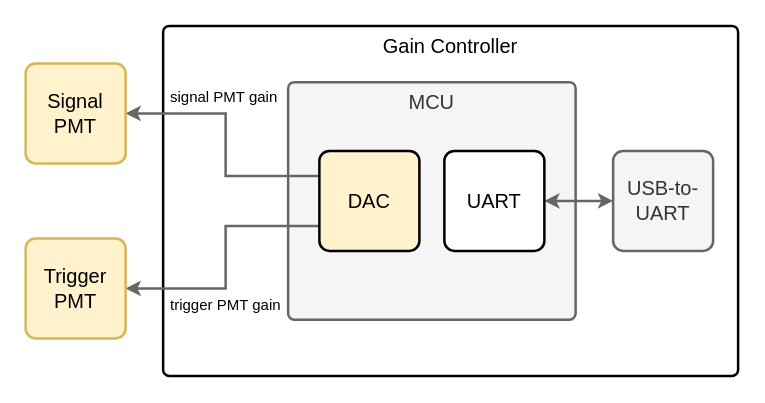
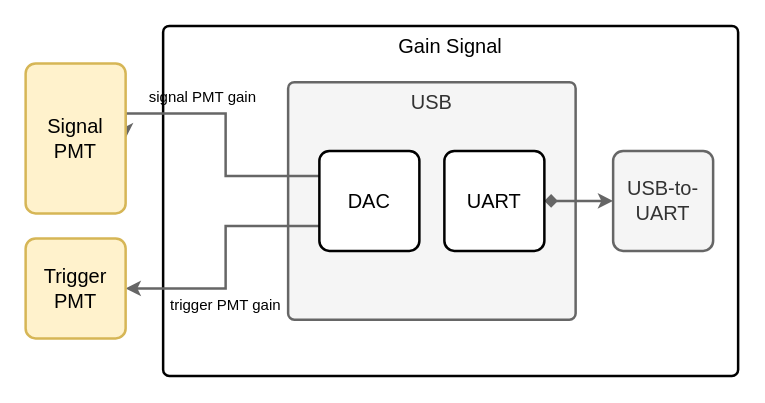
- <mxCell id="2" value="Gain Controller" style="rounded=1;whiteSpace=wrap;html=1;verticalAlign=top;strokeWidth=2;fontFamily=Helvetica;arcSize=10;fontSize=16;fontStyle=0;absoluteArcSize=1;" parent="1" vertex="1"><mxGeometry x="130" y="20" width="460" height="280" as="geometry" /></mxCell>
+ <mxCell id="2" value="Gain Signal" style="rounded=1;whiteSpace=wrap;html=1;verticalAlign=top;strokeWidth=2;fontFamily=Helvetica;arcSize=10;fontSize=16;fontStyle=0;absoluteArcSize=1;" parent="1" vertex="1"><mxGeometry x="130" y="20" width="460" height="280" as="geometry" /></mxCell>
- <mxCell id="3" value="MCU" style="rounded=1;whiteSpace=wrap;html=1;labelPosition=center;verticalLabelPosition=middle;align=center;verticalAlign=top;strokeWidth=2;fontFamily=Helvetica;arcSize=10;fontSize=16;fontStyle=0;fillColor=#f5f5f5;strokeColor=#666666;fontColor=#333333;absoluteArcSize=1;" parent="1" vertex="1"><mxGeometry x="230" y="65" width="230" height="190" as="geometry" /></mxCell>
+ <mxCell id="3" value="USB" style="rounded=1;whiteSpace=wrap;html=1;labelPosition=center;verticalLabelPosition=middle;align=center;verticalAlign=top;strokeWidth=2;fontFamily=Helvetica;arcSize=10;fontSize=16;fontStyle=0;fillColor=#f5f5f5;strokeColor=#666666;fontColor=#333333;absoluteArcSize=1;" parent="1" vertex="1"><mxGeometry x="230" y="65" width="230" height="190" as="geometry" /></mxCell>
- <mxCell id="10" value="Signal&lt;br&gt;PMT" style="rounded=1;whiteSpace=wrap;html=1;strokeWidth=2;fontFamily=Helvetica;arcSize=10;fontSize=16;fontStyle=0;fillColor=#fff2cc;strokeColor=#d6b656;" parent="1" vertex="1"><mxGeometry x="20" y="50" width="80" height="80" as="geometry" /></mxCell>
+ <mxCell id="10" value="Signal&lt;br&gt;PMT" style="rounded=1;whiteSpace=wrap;html=1;strokeWidth=2;fontFamily=Helvetica;arcSize=10;fontSize=16;fontStyle=0;fillColor=#fff2cc;strokeColor=#d6b656;" parent="1" vertex="1"><mxGeometry x="20" y="50" width="80" height="120" as="geometry" /></mxCell>
- <mxCell id="8" value="DAC" style="rounded=1;whiteSpace=wrap;html=1;strokeWidth=2;fontFamily=Helvetica;arcSize=10;fontSize=16;fontStyle=0;fillColor=#fff2cc;" parent="1" vertex="1"><mxGeometry x="255" y="120" width="80" height="80" as="geometry" /></mxCell>
+ <mxCell id="8" value="DAC" style="rounded=1;whiteSpace=wrap;html=1;strokeWidth=2;fontFamily=Helvetica;arcSize=10;fontSize=16;fontStyle=0;" parent="1" vertex="1"><mxGeometry x="255" y="120" width="80" height="80" as="geometry" /></mxCell>
- <mxCell id="4" style="edgeStyle=orthogonalEdgeStyle;rounded=0;orthogonalLoop=1;jettySize=auto;html=1;exitX=0;exitY=0.5;exitDx=0;exitDy=0;entryX=1;entryY=0.5;entryDx=0;entryDy=0;startArrow=classic;startFill=1;strokeWidth=2;fontFamily=Helvetica;arcSize=10;fontSize=12;strokeColor=#666666;" parent="1" source="5" target="9" edge="1"><mxGeometry relative="1" as="geometry" /></mxCell>
+ <mxCell id="4" style="edgeStyle=orthogonalEdgeStyle;rounded=0;orthogonalLoop=1;jettySize=auto;html=1;exitX=0;exitY=0.5;exitDx=0;exitDy=0;entryX=1;entryY=0.5;entryDx=0;entryDy=0;startArrow=classic;startFill=1;strokeWidth=2;fontFamily=Helvetica;arcSize=10;fontSize=12;strokeColor=#666666;endArrow=diamond;" parent="1" source="5" target="9" edge="1"><mxGeometry relative="1" as="geometry" /></mxCell>
